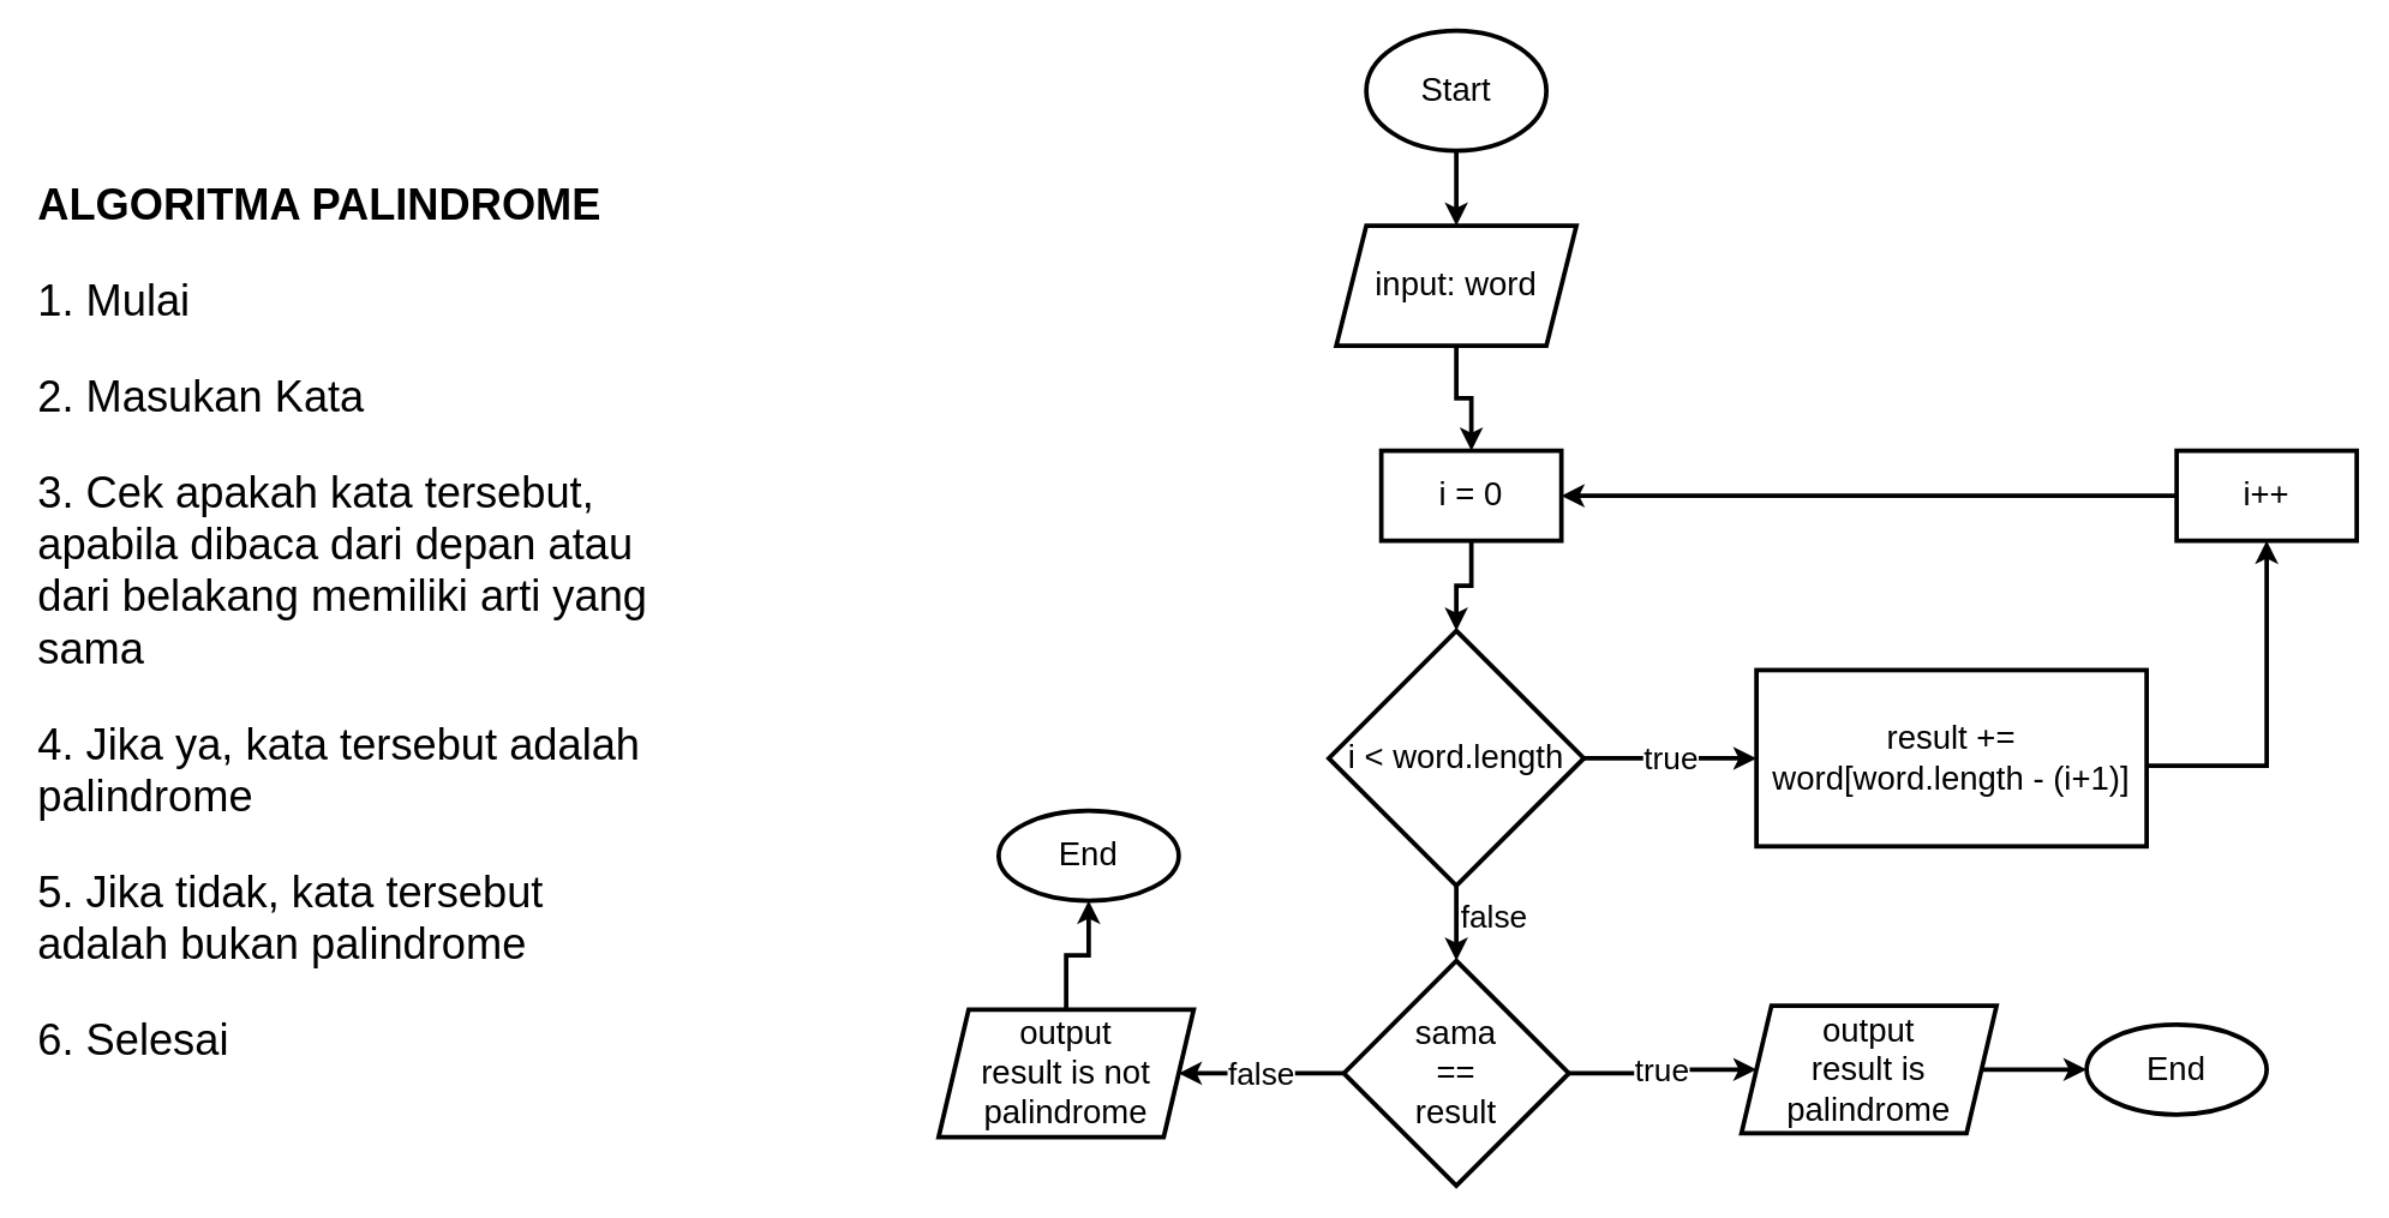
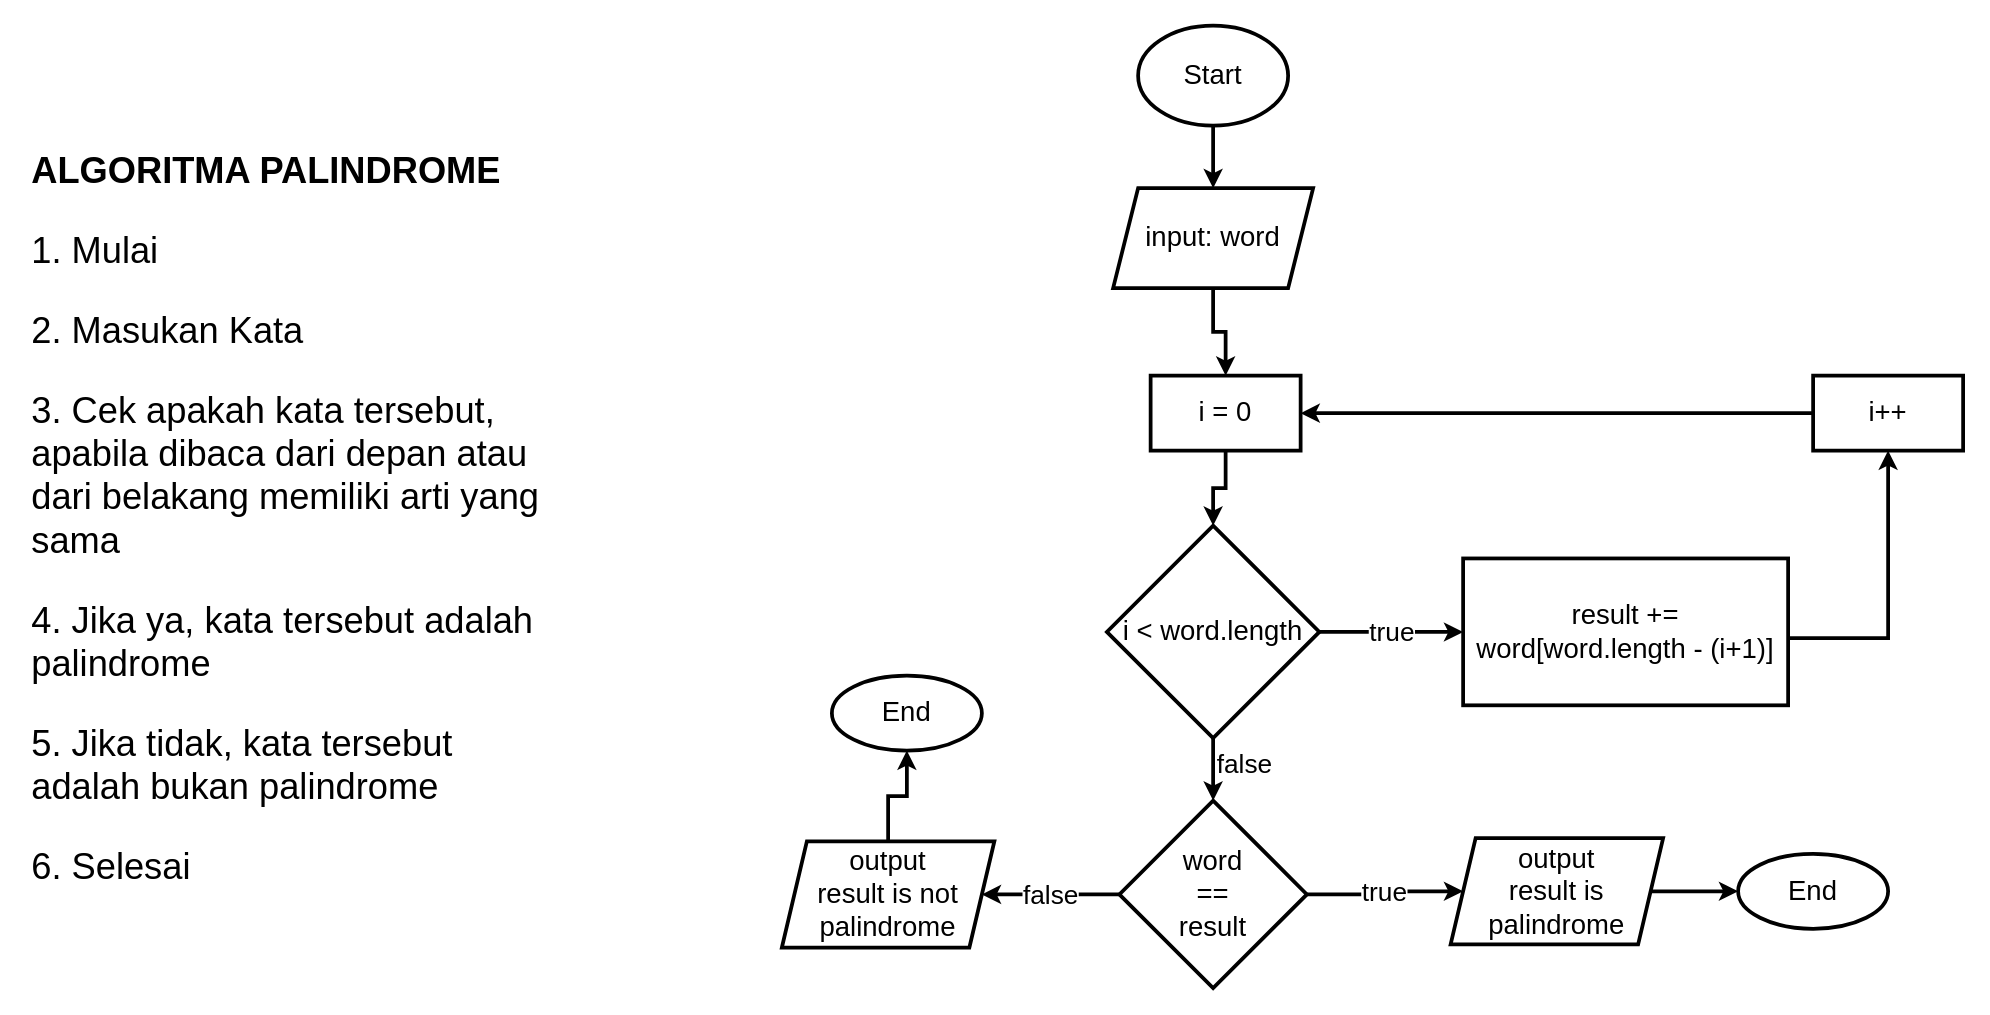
- <mxCell id="18" value="sama&lt;br&gt;==&lt;br&gt;result" style="rhombus;whiteSpace=wrap;html=1;fontSize=22;rounded=0;strokeWidth=3;" parent="1" vertex="1"><mxGeometry x="895" y="640" width="150" height="150" as="geometry" /></mxCell>
+ <mxCell id="18" value="word&lt;br&gt;==&lt;br&gt;result" style="rhombus;whiteSpace=wrap;html=1;fontSize=22;rounded=0;strokeWidth=3;" parent="1" vertex="1"><mxGeometry x="895" y="640" width="150" height="150" as="geometry" /></mxCell>
